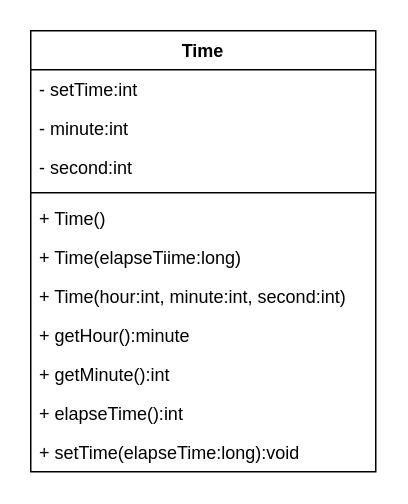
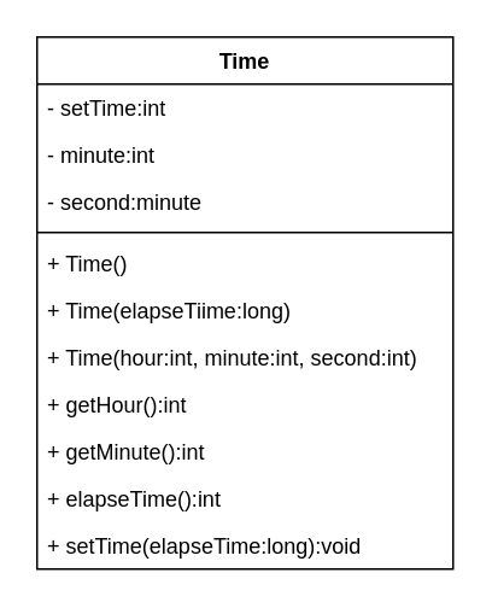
- <mxCell id="5" value="- second:int" style="text;strokeColor=none;fillColor=none;align=left;verticalAlign=top;spacingLeft=4;spacingRight=4;overflow=hidden;rotatable=0;points=[[0,0.5],[1,0.5]];portConstraint=eastwest;" vertex="1" parent="2"><mxGeometry y="78" width="230" height="26" as="geometry" /></mxCell>
+ <mxCell id="5" value="- second:minute" style="text;strokeColor=none;fillColor=none;align=left;verticalAlign=top;spacingLeft=4;spacingRight=4;overflow=hidden;rotatable=0;points=[[0,0.5],[1,0.5]];portConstraint=eastwest;" vertex="1" parent="2"><mxGeometry y="78" width="230" height="26" as="geometry" /></mxCell>
- <mxCell id="10" value="+ getHour():minute" style="text;strokeColor=none;fillColor=none;align=left;verticalAlign=top;spacingLeft=4;spacingRight=4;overflow=hidden;rotatable=0;points=[[0,0.5],[1,0.5]];portConstraint=eastwest;" vertex="1" parent="2"><mxGeometry y="190" width="230" height="26" as="geometry" /></mxCell>
+ <mxCell id="10" value="+ getHour():int" style="text;strokeColor=none;fillColor=none;align=left;verticalAlign=top;spacingLeft=4;spacingRight=4;overflow=hidden;rotatable=0;points=[[0,0.5],[1,0.5]];portConstraint=eastwest;" vertex="1" parent="2"><mxGeometry y="190" width="230" height="26" as="geometry" /></mxCell>
